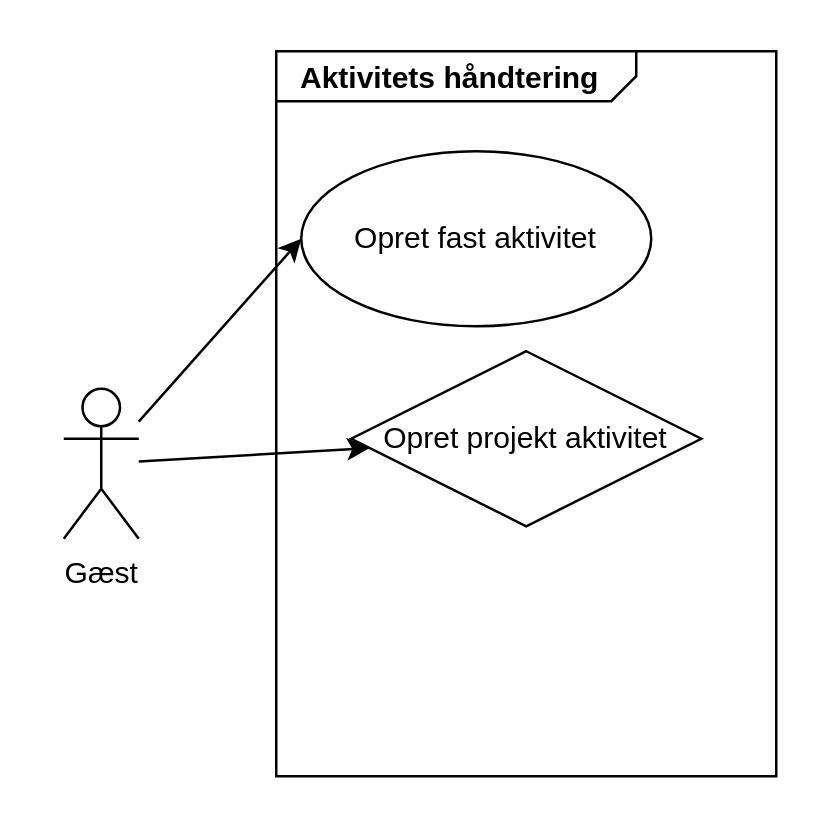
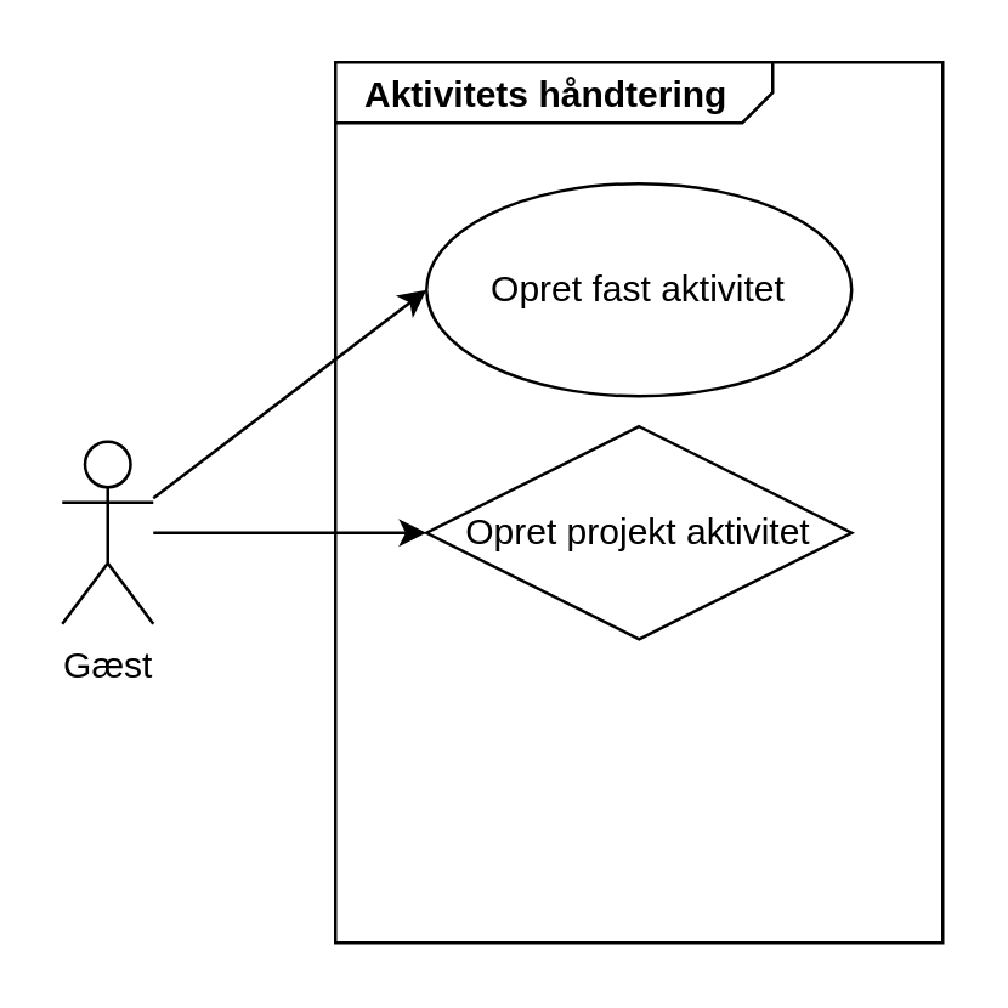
- <mxCell id="4" value="Opret fast aktivitet" style="ellipse;whiteSpace=wrap;html=1;" parent="1" vertex="1"><mxGeometry x="120" y="60" width="140" height="70" as="geometry" /></mxCell>
+ <mxCell id="4" value="Opret fast aktivitet" style="ellipse;whiteSpace=wrap;html=1;" parent="1" vertex="1"><mxGeometry x="140" y="60" width="140" height="70" as="geometry" /></mxCell>
- <mxCell id="2" value="Gæst" style="shape=umlActor;verticalLabelPosition=bottom;verticalAlign=top;html=1;outlineConnect=0;" parent="1" vertex="1"><mxGeometry x="25" y="155" width="30" height="60" as="geometry" /></mxCell>
+ <mxCell id="2" value="Gæst" style="shape=umlActor;verticalLabelPosition=bottom;verticalAlign=top;html=1;outlineConnect=0;" parent="1" vertex="1"><mxGeometry x="20" y="145" width="30" height="60" as="geometry" /></mxCell>
